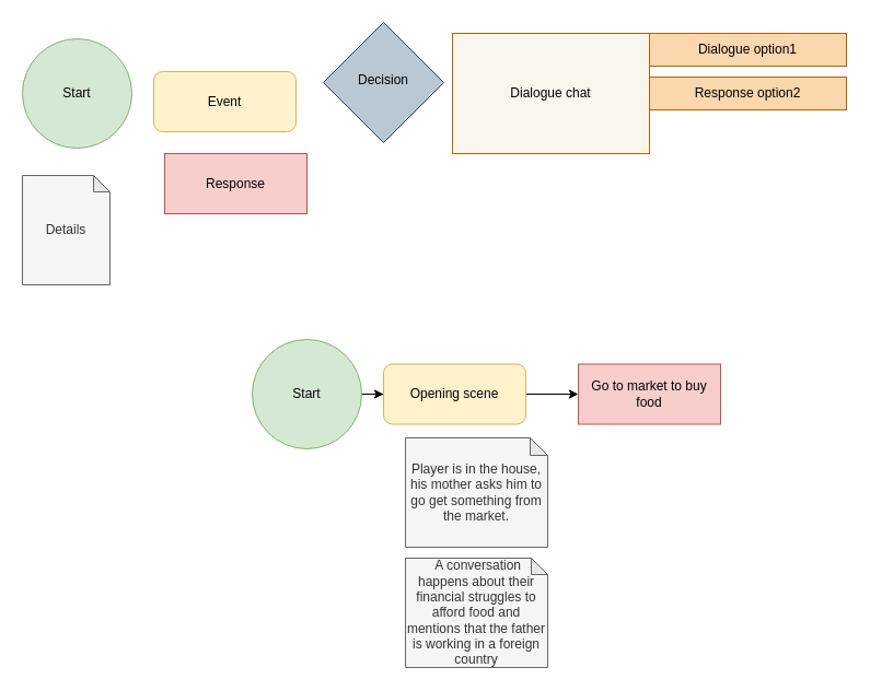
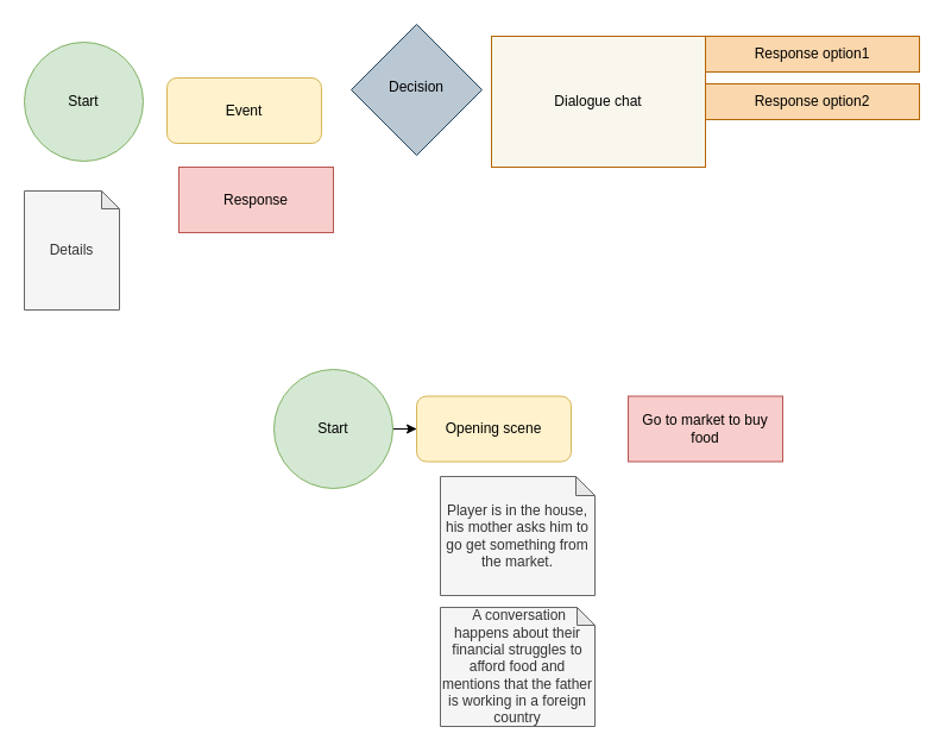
- <mxCell id="5" value="Dialogue option1" style="rounded=0;whiteSpace=wrap;html=1;fontSize=12;glass=0;strokeWidth=1;shadow=0;fillColor=#fad7ac;strokeColor=#b46504;" vertex="1" parent="3"><mxGeometry x="180" width="180" height="30" as="geometry" /></mxCell>
+ <mxCell id="5" value="Response option1" style="rounded=0;whiteSpace=wrap;html=1;fontSize=12;glass=0;strokeWidth=1;shadow=0;fillColor=#fad7ac;strokeColor=#b46504;" vertex="1" parent="3"><mxGeometry x="180" width="180" height="30" as="geometry" /></mxCell>
- <mxCell id="12" style="edgeStyle=orthogonalEdgeStyle;rounded=0;orthogonalLoop=1;jettySize=auto;html=1;exitX=1;exitY=0.5;exitDx=0;exitDy=0;" edge="1" parent="1" source="13" target="16"><mxGeometry relative="1" as="geometry" /></mxCell>
